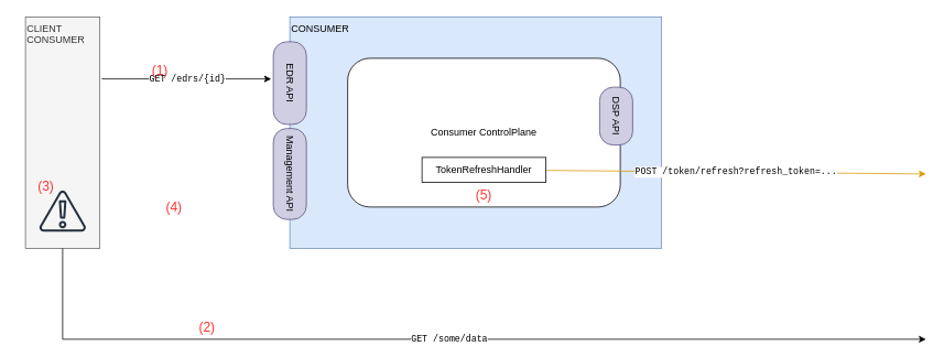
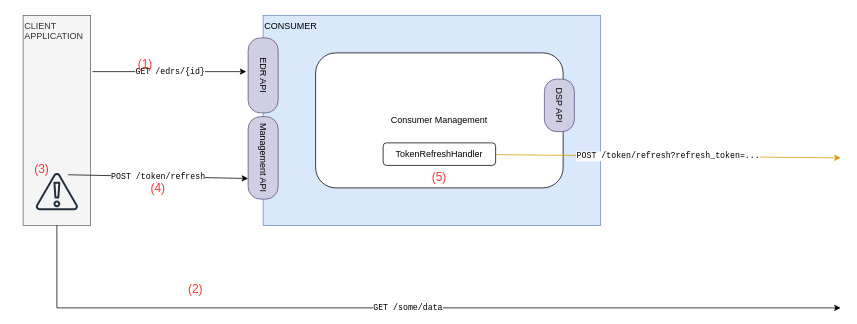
- <mxCell id="7" value="CLIENT CONSUMER" style="rounded=0;whiteSpace=wrap;html=1;align=left;verticalAlign=top;fillColor=#f5f5f5;fontColor=#333333;strokeColor=#666666;" parent="1" vertex="1"><mxGeometry x="30" y="20" width="90" height="280" as="geometry" /></mxCell>
+ <mxCell id="7" value="CLIENT APPLICATION" style="rounded=0;whiteSpace=wrap;html=1;align=left;verticalAlign=top;fillColor=#f5f5f5;fontColor=#333333;strokeColor=#666666;" parent="1" vertex="1"><mxGeometry x="30" y="20" width="90" height="280" as="geometry" /></mxCell>
- <mxCell id="3" value="Consumer ControlPlane" style="rounded=1;whiteSpace=wrap;html=1;" parent="1" vertex="1"><mxGeometry x="420" y="70" width="330" height="180" as="geometry" /></mxCell>
+ <mxCell id="3" value="Consumer Management" style="rounded=1;whiteSpace=wrap;html=1;" parent="1" vertex="1"><mxGeometry x="420" y="70" width="330" height="180" as="geometry" /></mxCell>
- <mxCell id="10" value="TokenRefreshHandler" style="whiteSpace=wrap;html=1;rounded=0;" parent="1" vertex="1"><mxGeometry x="510" y="190" width="150" height="30" as="geometry" /></mxCell>
+ <mxCell id="10" value="TokenRefreshHandler" style="rounded=1;whiteSpace=wrap;html=1;" parent="1" vertex="1"><mxGeometry x="510" y="190" width="150" height="30" as="geometry" /></mxCell>
+ <mxCell id="18" value="POST /token/refresh" style="endArrow=classic;html=1;rounded=0;fontFamily=Courier New;entryX=0.75;entryY=1;entryDx=0;entryDy=0;exitX=1;exitY=0.75;exitDx=0;exitDy=0;" parent="1" source="17" target="5" edge="1"><mxGeometry x="0.002" width="50" height="50" relative="1" as="geometry"><mxPoint x="130" y="150" as="sourcePoint" /><mxPoint x="320" y="212" as="targetPoint" /><mxPoint as="offset" /></mxGeometry></mxCell>
- <mxCell id="15" value="(2)" style="text;html=1;align=center;verticalAlign=middle;whiteSpace=wrap;rounded=0;fontSize=16;fontColor=#FF3333;" vertex="1" parent="1"><mxGeometry x="215" y="380" width="70" height="30" as="geometry" /></mxCell>
+ <mxCell id="15" value="(2)" style="text;html=1;align=center;verticalAlign=middle;whiteSpace=wrap;rounded=0;fontSize=16;fontColor=#FF3333;" vertex="1" parent="1"><mxGeometry x="225" y="370" width="70" height="30" as="geometry" /></mxCell>
